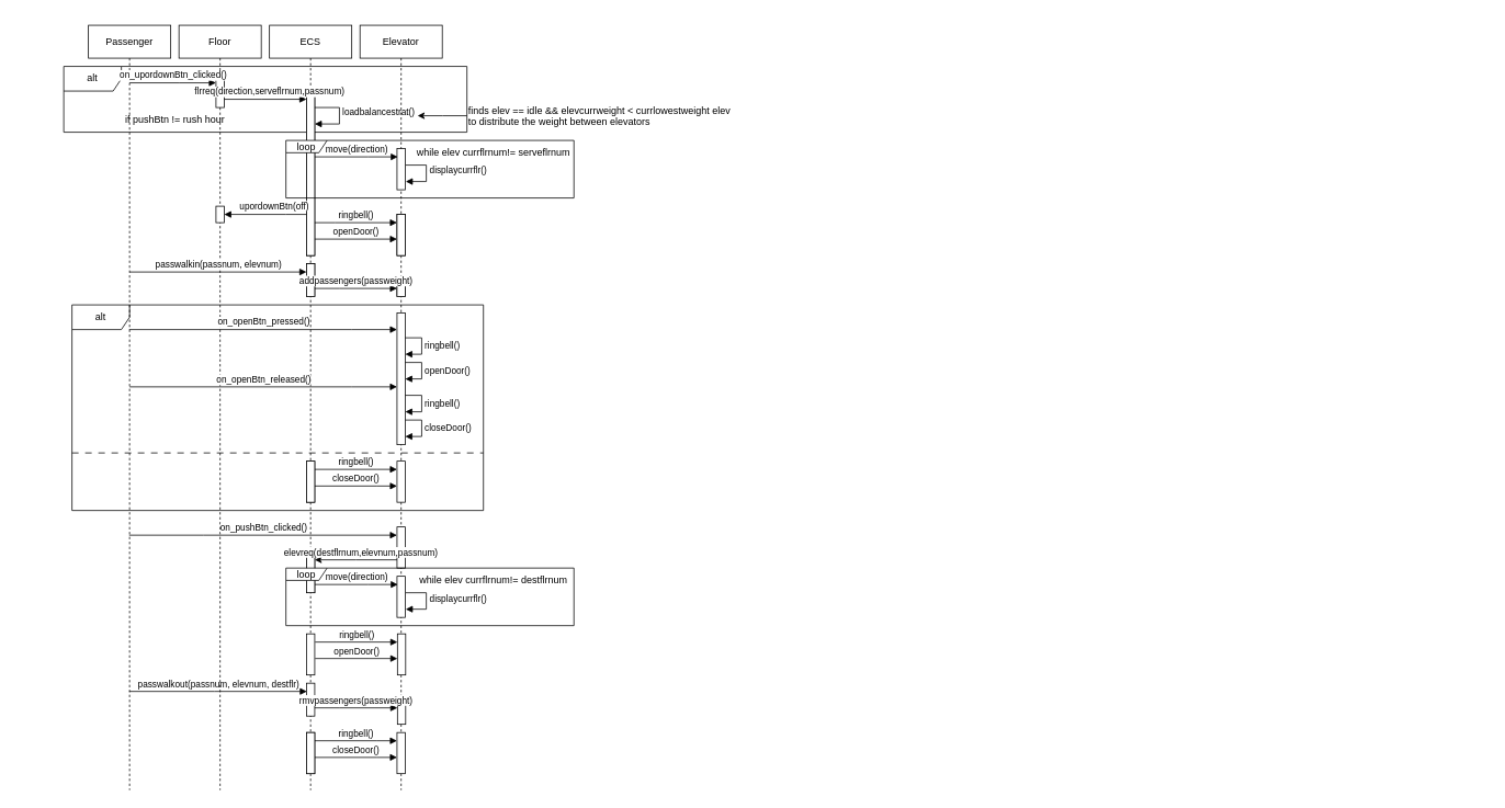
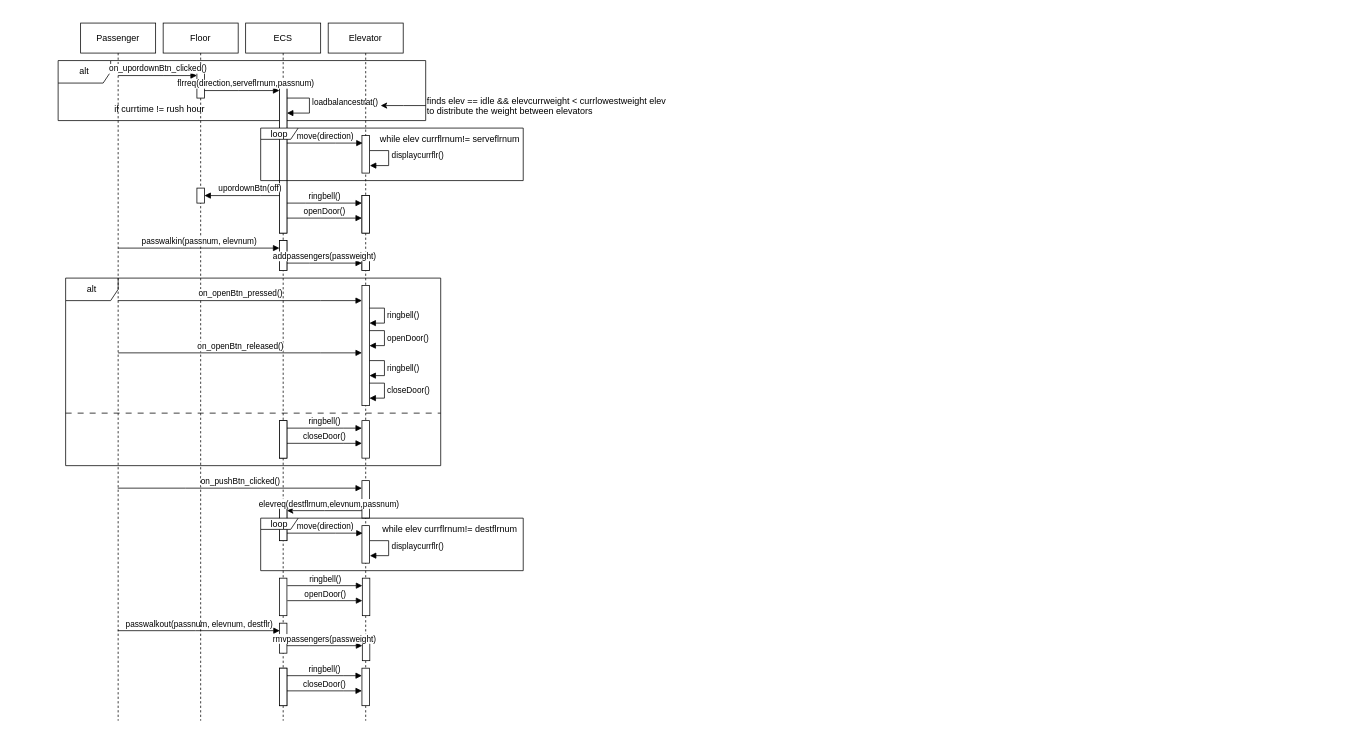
- <mxCell id="37" value="if pushBtn != rush hour" style="text;html=1;align=center;verticalAlign=middle;resizable=0;points=[];autosize=1;strokeColor=none;fillColor=none;" parent="1" vertex="1"><mxGeometry x="137" y="130" width="150" height="30" as="geometry" /></mxCell>
+ <mxCell id="37" value="if currtime != rush hour" style="text;html=1;align=center;verticalAlign=middle;resizable=0;points=[];autosize=1;strokeColor=none;fillColor=none;" parent="1" vertex="1"><mxGeometry x="137" y="130" width="150" height="30" as="geometry" /></mxCell>
